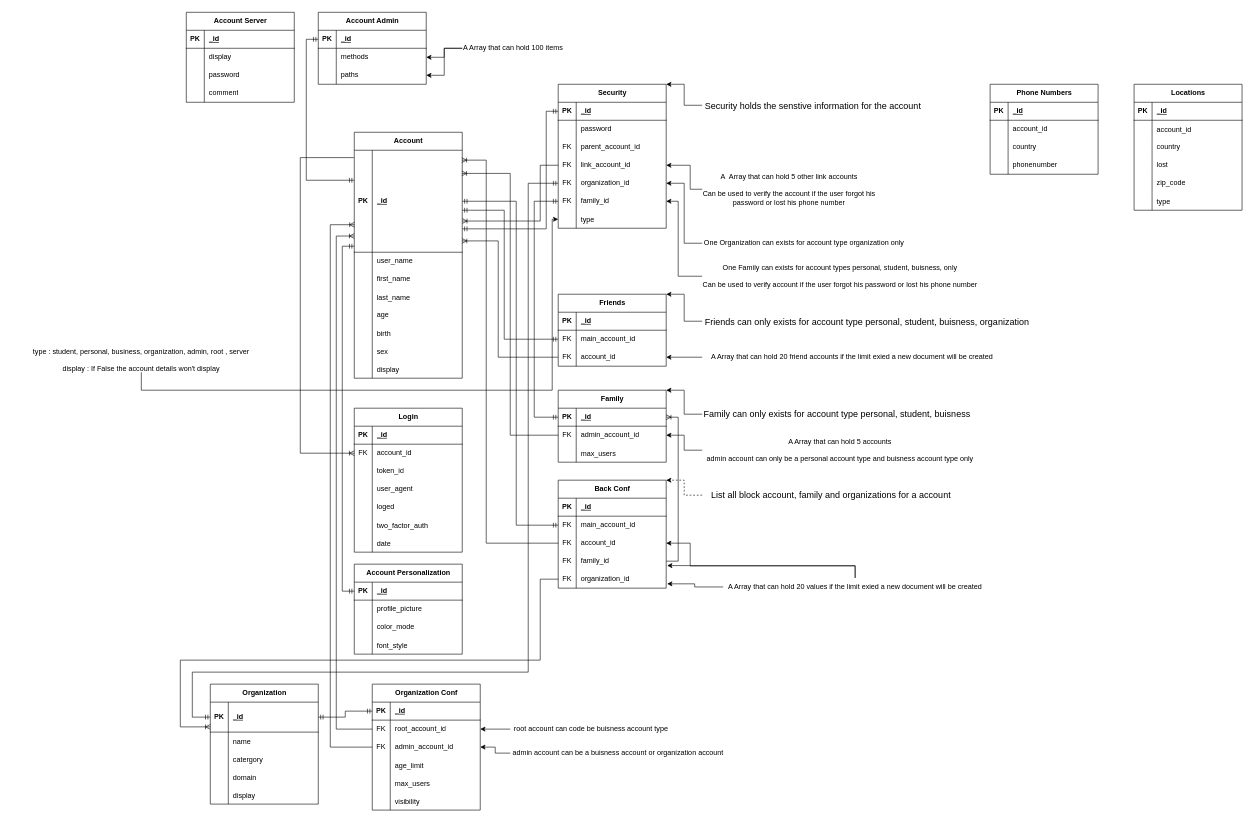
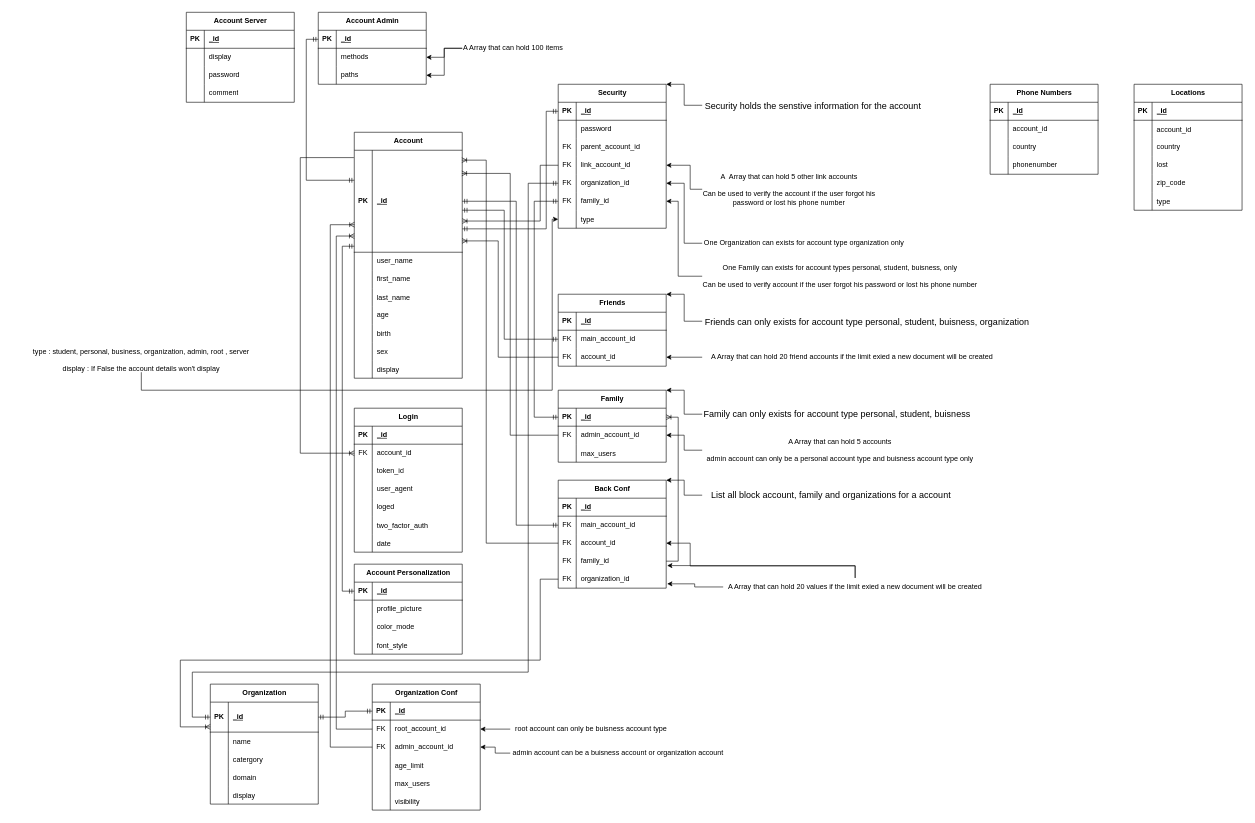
- <mxCell id="220" style="edgeStyle=elbowEdgeStyle;rounded=0;orthogonalLoop=1;jettySize=auto;html=1;entryX=1;entryY=0;entryDx=0;entryDy=0;dashed=1;" parent="1" source="221" target="71" edge="1"><mxGeometry relative="1" as="geometry" /></mxCell>
+ <mxCell id="220" style="edgeStyle=elbowEdgeStyle;rounded=0;orthogonalLoop=1;jettySize=auto;html=1;entryX=1;entryY=0;entryDx=0;entryDy=0;" parent="1" source="221" target="71" edge="1"><mxGeometry relative="1" as="geometry" /></mxCell>
- <mxCell id="208" value="root account can code be buisness account type" style="text;html=1;strokeColor=none;fillColor=none;align=center;verticalAlign=middle;whiteSpace=wrap;rounded=0;" parent="1" vertex="1"><mxGeometry x="850" y="1200" width="270" height="30" as="geometry" /></mxCell>
+ <mxCell id="208" value="root account can only be buisness account type" style="text;html=1;strokeColor=none;fillColor=none;align=center;verticalAlign=middle;whiteSpace=wrap;rounded=0;" parent="1" vertex="1"><mxGeometry x="850" y="1200" width="270" height="30" as="geometry" /></mxCell>
